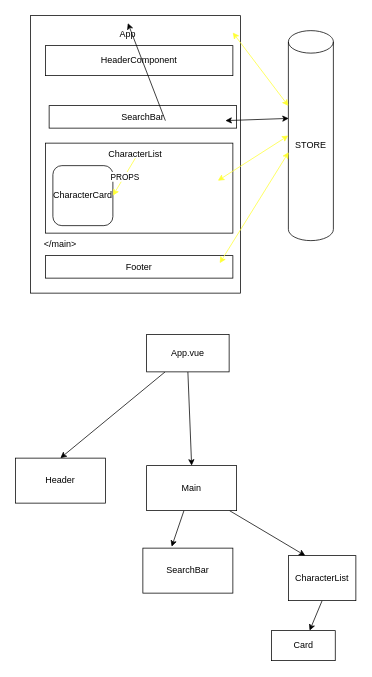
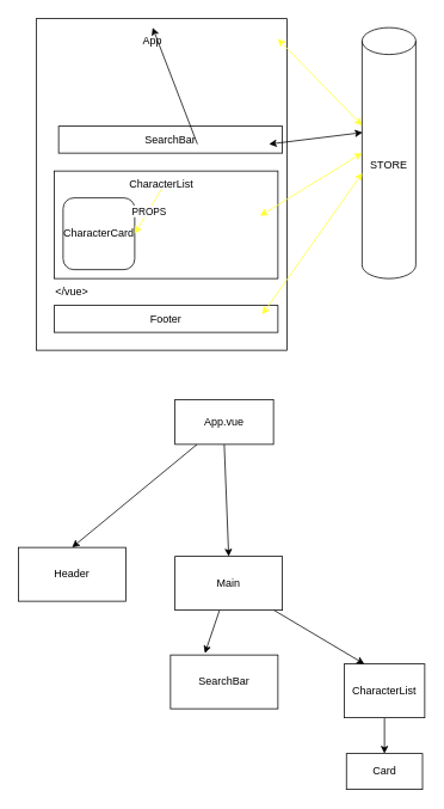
- <mxCell id="4" value="HeaderComponent" style="rounded=0;whiteSpace=wrap;html=1;" parent="1" vertex="1"><mxGeometry x="60" y="60" width="250" height="40" as="geometry" /></mxCell>
- <mxCell id="10" value="STORE" style="shape=cylinder3;whiteSpace=wrap;html=1;boundedLbl=1;backgroundOutline=1;size=15;" parent="1" vertex="1"><mxGeometry x="384" y="40" width="60" height="280" as="geometry" /></mxCell>
+ <mxCell id="10" value="STORE" style="shape=cylinder3;whiteSpace=wrap;html=1;boundedLbl=1;backgroundOutline=1;size=15;" parent="1" vertex="1"><mxGeometry x="404" y="30" width="60" height="280" as="geometry" /></mxCell>
- <mxCell id="5" value="&amp;lt;/main&amp;gt;" style="text;html=1;strokeColor=none;fillColor=none;align=center;verticalAlign=middle;whiteSpace=wrap;rounded=0;" parent="1" vertex="1"><mxGeometry x="50" y="310" width="60" height="30" as="geometry" /></mxCell>
+ <mxCell id="5" value="&amp;lt;/vue&amp;gt;" style="text;html=1;strokeColor=none;fillColor=none;align=center;verticalAlign=middle;whiteSpace=wrap;rounded=0;" parent="1" vertex="1"><mxGeometry x="50" y="310" width="60" height="30" as="geometry" /></mxCell>
- <mxCell id="24" value="Card" style="rounded=0;whiteSpace=wrap;html=1;" parent="1" vertex="1"><mxGeometry x="361.5" y="840" width="85" height="40" as="geometry" /></mxCell>
+ <mxCell id="24" value="Card" style="rounded=0;whiteSpace=wrap;html=1;" parent="1" vertex="1"><mxGeometry x="386.5" y="840" width="85" height="40" as="geometry" /></mxCell>
